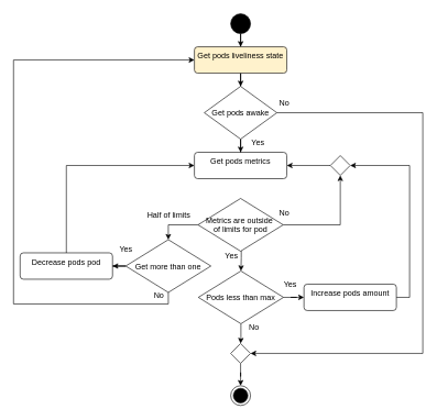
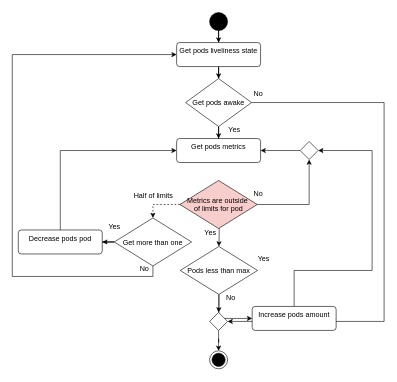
- <mxCell id="9" value="&lt;span class=&quot;hljs-keyword&quot;&gt;Get&lt;/span&gt; pods liveliness state" style="html=1;align=center;verticalAlign=top;rounded=1;absoluteArcSize=1;arcSize=10;dashed=0;whiteSpace=wrap;fillColor=#fff2cc;" vertex="1" parent="1"><mxGeometry x="294" y="70" width="140" height="40" as="geometry" /></mxCell>
+ <mxCell id="9" value="&lt;span class=&quot;hljs-keyword&quot;&gt;Get&lt;/span&gt; pods liveliness state" style="html=1;align=center;verticalAlign=top;rounded=1;absoluteArcSize=1;arcSize=10;dashed=0;whiteSpace=wrap;" vertex="1" parent="1"><mxGeometry x="294" y="70" width="140" height="40" as="geometry" /></mxCell>
- <mxCell id="23" style="edgeStyle=orthogonalEdgeStyle;rounded=0;orthogonalLoop=1;jettySize=auto;html=1;entryX=0.5;entryY=0;entryDx=0;entryDy=0;" edge="1" parent="1" source="26" target="22"><mxGeometry relative="1" as="geometry"><Array as="points"><mxPoint x="255" y="340" /></Array></mxGeometry></mxCell>
+ <mxCell id="23" style="edgeStyle=orthogonalEdgeStyle;rounded=0;orthogonalLoop=1;jettySize=auto;html=1;entryX=0.5;entryY=0;entryDx=0;entryDy=0;dashed=1;" edge="1" parent="1" source="26" target="22"><mxGeometry relative="1" as="geometry"><Array as="points"><mxPoint x="255" y="340" /></Array></mxGeometry></mxCell>
- <mxCell id="26" value="Metrics are outside &#10;of limits for pod" style="rhombus;" vertex="1" parent="1"><mxGeometry x="299.5" y="300" width="129" height="80" as="geometry" /></mxCell>
+ <mxCell id="26" value="Metrics are outside &#10;of limits for pod" style="rhombus;fillColor=#f8cecc;" vertex="1" parent="1"><mxGeometry x="299.5" y="300" width="129" height="80" as="geometry" /></mxCell>
- <mxCell id="19" value="&lt;div&gt;Increase pods amount&lt;/div&gt;" style="html=1;align=center;verticalAlign=top;rounded=1;absoluteArcSize=1;arcSize=10;dashed=0;whiteSpace=wrap;" vertex="1" parent="1"><mxGeometry x="460" y="430" width="140" height="40" as="geometry" /></mxCell>
+ <mxCell id="19" value="&lt;div&gt;Increase pods amount&lt;/div&gt;" style="html=1;align=center;verticalAlign=top;rounded=1;absoluteArcSize=1;arcSize=10;dashed=0;whiteSpace=wrap;" vertex="1" parent="1"><mxGeometry x="420" y="510" width="140" height="40" as="geometry" /></mxCell>
